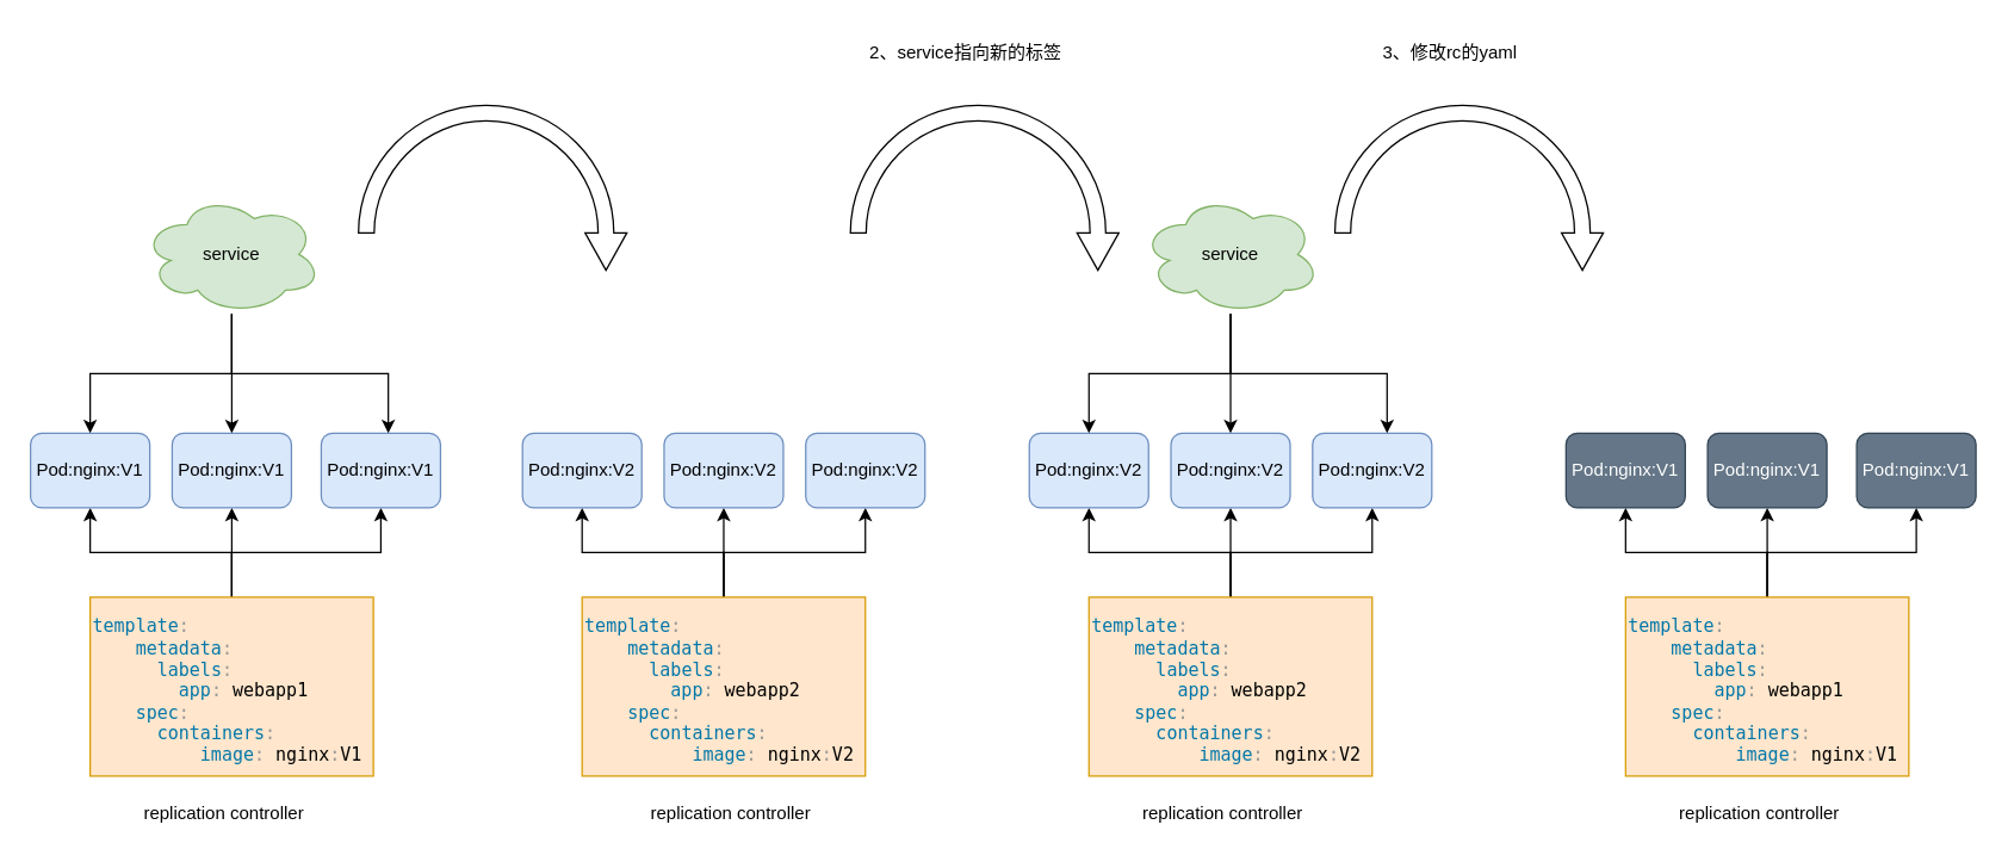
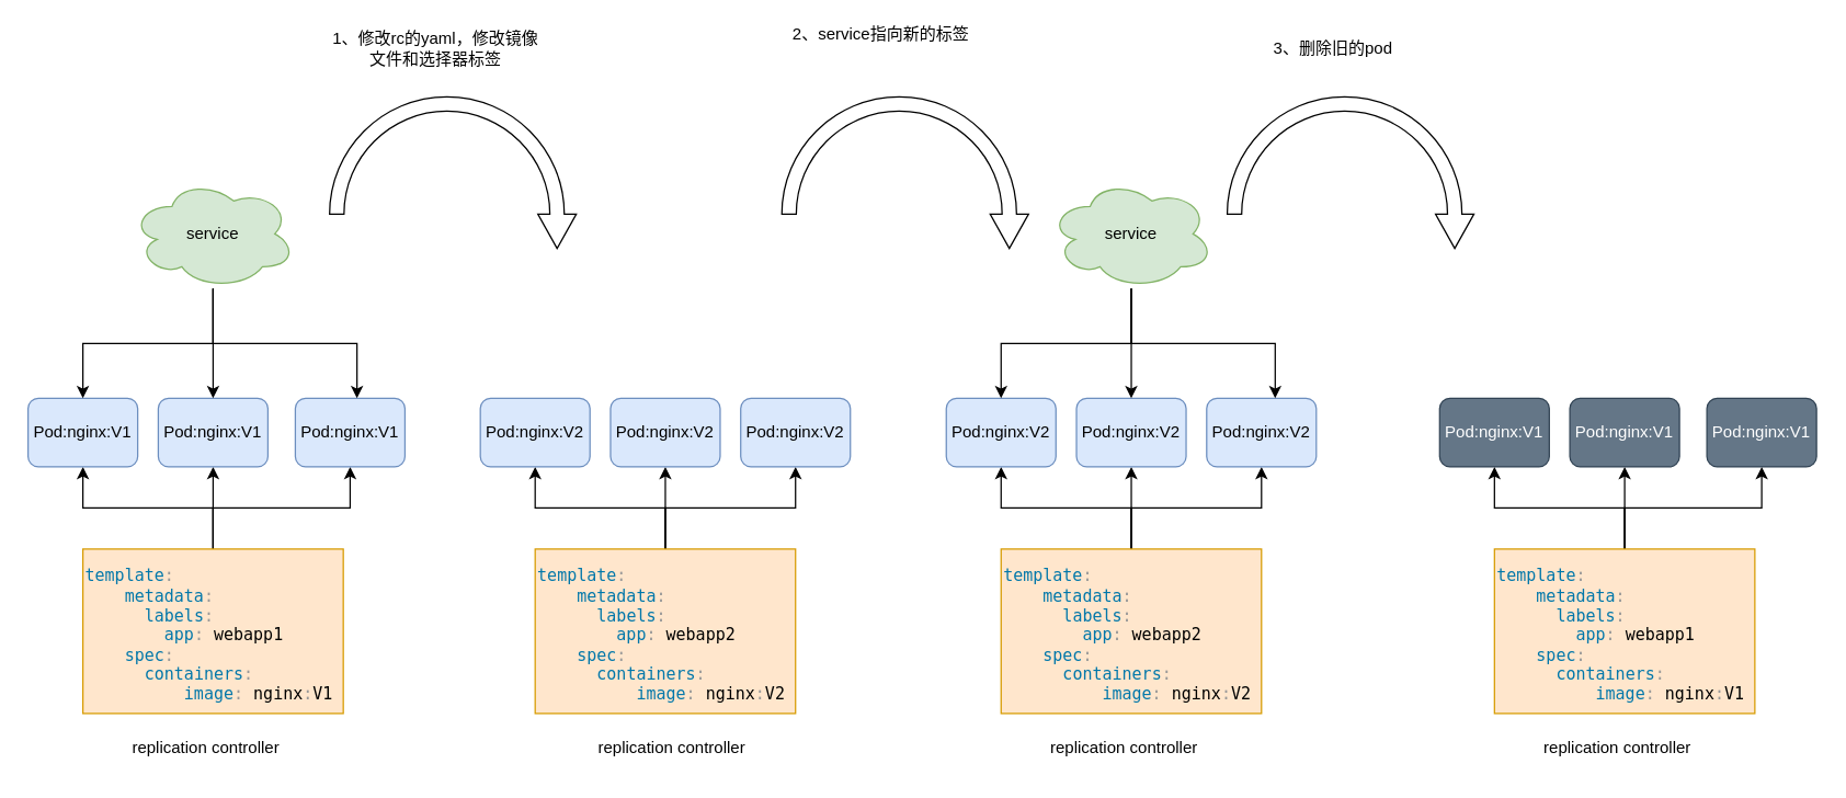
+ <mxCell id="47" value="1、修改rc的yaml，修改镜像文件和选择器标签" style="text;html=1;align=center;verticalAlign=middle;whiteSpace=wrap;rounded=0;" vertex="1" parent="1"><mxGeometry x="240" y="20" width="155" height="30" as="geometry" /></mxCell>
- <mxCell id="49" value="2、service指向新的标签" style="text;html=1;align=center;verticalAlign=middle;whiteSpace=wrap;rounded=0;" vertex="1" parent="1"><mxGeometry x="570" y="20" width="155" height="30" as="geometry" /></mxCell>
+ <mxCell id="49" value="2、service指向新的标签" style="text;html=1;align=center;verticalAlign=middle;whiteSpace=wrap;rounded=0;" vertex="1" parent="1"><mxGeometry x="565" y="10" width="155" height="30" as="geometry" /></mxCell>
- <mxCell id="51" value="3、修改rc的yaml" style="text;html=1;align=center;verticalAlign=middle;whiteSpace=wrap;rounded=0;" vertex="1" parent="1"><mxGeometry x="895" y="20" width="155" height="30" as="geometry" /></mxCell>
+ <mxCell id="51" value="3、删除旧的pod" style="text;html=1;align=center;verticalAlign=middle;whiteSpace=wrap;rounded=0;" vertex="1" parent="1"><mxGeometry x="895" y="20" width="155" height="30" as="geometry" /></mxCell>
